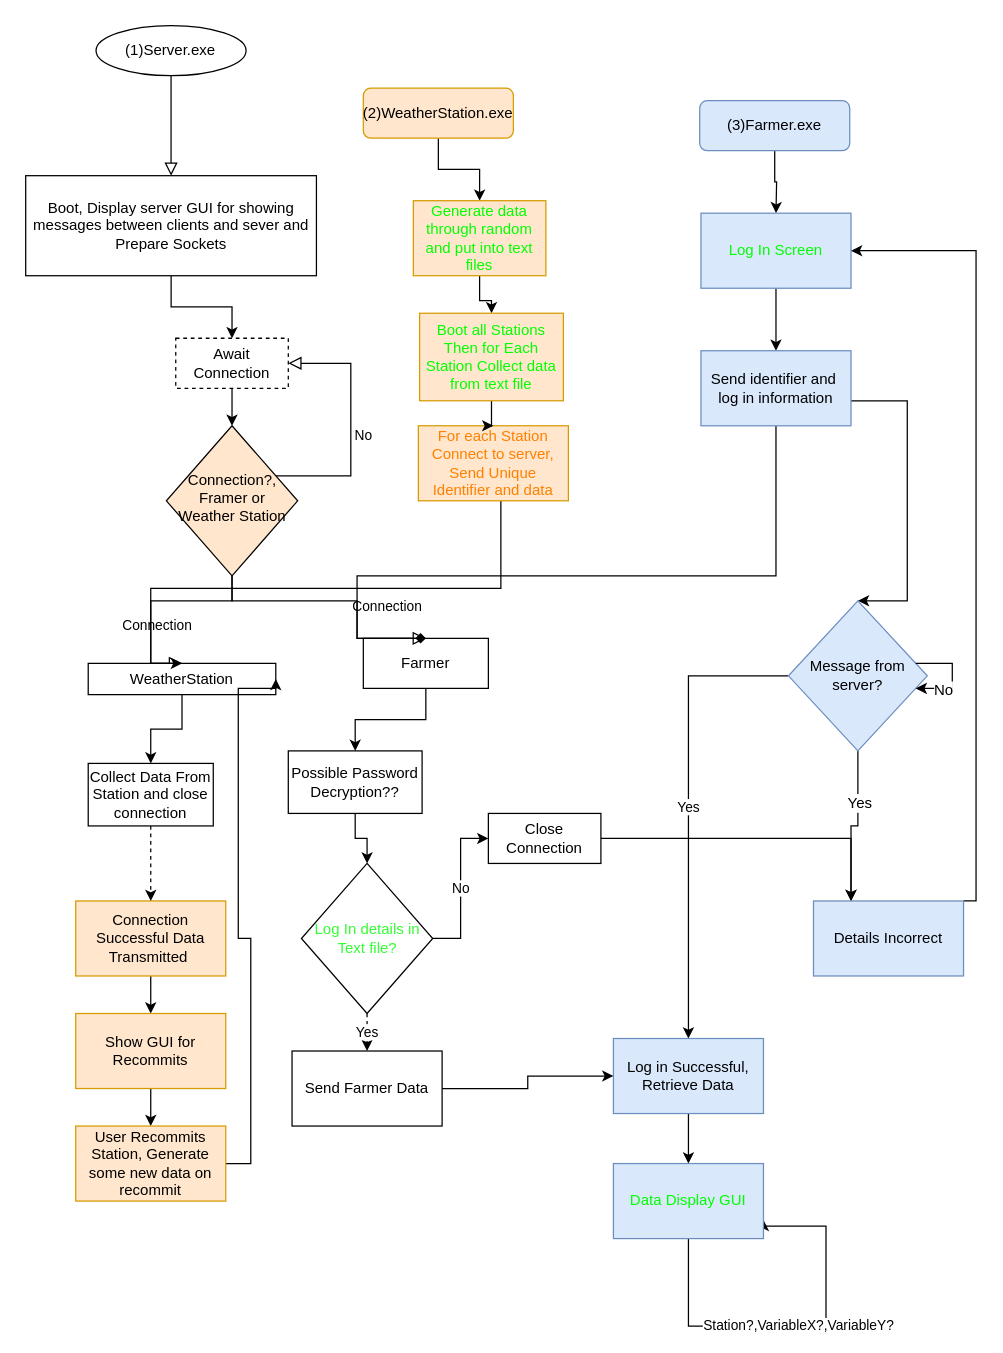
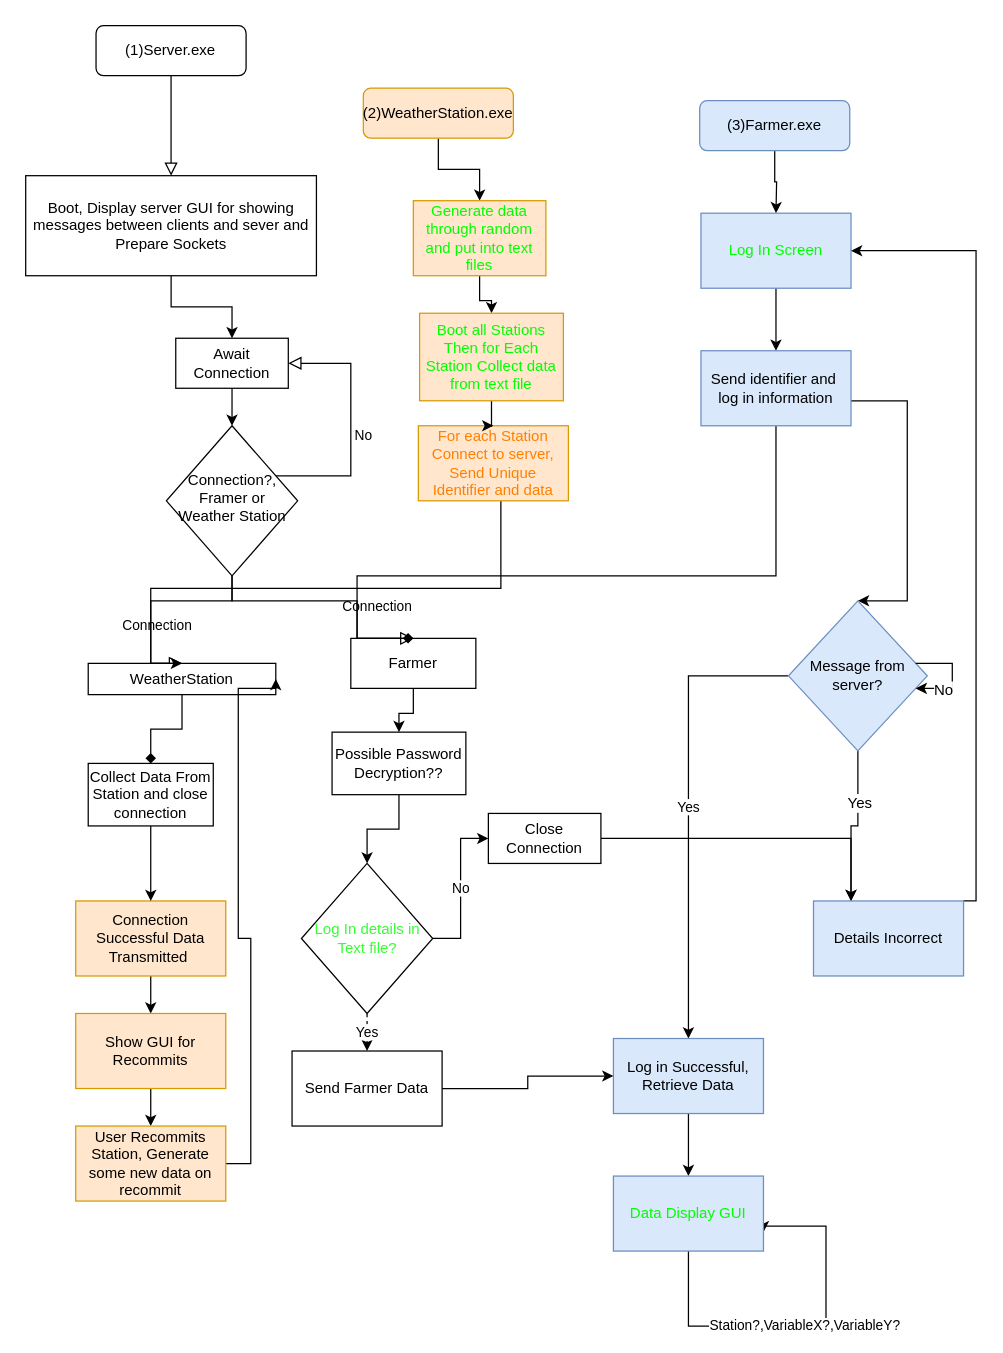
- <mxCell id="3" value="(1)Server.exe" style="ellipse;whiteSpace=wrap;html=1;fontSize=12;glass=0;strokeWidth=1;shadow=0;fontColor=#000000;" vertex="1" parent="1"><mxGeometry x="76.25" y="20" width="120" height="40" as="geometry" /></mxCell>
+ <mxCell id="3" value="(1)Server.exe" style="rounded=1;whiteSpace=wrap;html=1;fontSize=12;glass=0;strokeWidth=1;shadow=0;fontColor=#000000;" vertex="1" parent="1"><mxGeometry x="76.25" y="20" width="120" height="40" as="geometry" /></mxCell>
- <mxCell id="12" value="Await Connection" style="rounded=0;whiteSpace=wrap;html=1;dashed=1;" vertex="1" parent="1"><mxGeometry x="140" y="270" width="90" height="40" as="geometry" /></mxCell>
+ <mxCell id="12" value="Await Connection" style="rounded=0;whiteSpace=wrap;html=1;" vertex="1" parent="1"><mxGeometry x="140" y="270" width="90" height="40" as="geometry" /></mxCell>
- <mxCell id="6" value="Connection?, Framer or Weather Station" style="rhombus;whiteSpace=wrap;html=1;shadow=0;fontFamily=Helvetica;fontSize=12;align=center;strokeWidth=1;spacing=6;spacingTop=-4;fillColor=#ffe6cc;" vertex="1" parent="1"><mxGeometry x="132.5" y="340" width="105" height="120" as="geometry" /></mxCell>
+ <mxCell id="6" value="Connection?, Framer or Weather Station" style="rhombus;whiteSpace=wrap;html=1;shadow=0;fontFamily=Helvetica;fontSize=12;align=center;strokeWidth=1;spacing=6;spacingTop=-4;" vertex="1" parent="1"><mxGeometry x="132.5" y="340" width="105" height="120" as="geometry" /></mxCell>
- <mxCell id="18" value="Farmer" style="rounded=0;whiteSpace=wrap;html=1;" vertex="1" parent="1"><mxGeometry x="290" y="510" width="100" height="40" as="geometry" /></mxCell>
+ <mxCell id="18" value="Farmer" style="rounded=0;whiteSpace=wrap;html=1;" vertex="1" parent="1"><mxGeometry x="280" y="510" width="100" height="40" as="geometry" /></mxCell>
- <mxCell id="15" style="edgeStyle=orthogonalEdgeStyle;rounded=0;orthogonalLoop=1;jettySize=auto;html=1;entryX=0.5;entryY=0;entryDx=0;entryDy=0;" edge="1" parent="1" source="16" target="33"><mxGeometry relative="1" as="geometry" /></mxCell>
+ <mxCell id="15" style="edgeStyle=orthogonalEdgeStyle;rounded=0;orthogonalLoop=1;jettySize=auto;html=1;entryX=0.5;entryY=0;entryDx=0;entryDy=0;endArrow=diamond;" edge="1" parent="1" source="16" target="33"><mxGeometry relative="1" as="geometry" /></mxCell>
- <mxCell id="58" value="Possible Password Decryption??" style="rounded=0;whiteSpace=wrap;html=1;" vertex="1" parent="1"><mxGeometry x="230" y="600" width="107" height="50" as="geometry" /></mxCell>
+ <mxCell id="58" value="Possible Password Decryption??" style="rounded=0;whiteSpace=wrap;html=1;" vertex="1" parent="1"><mxGeometry x="265" y="585" width="107" height="50" as="geometry" /></mxCell>
- <mxCell id="32" style="edgeStyle=orthogonalEdgeStyle;rounded=0;orthogonalLoop=1;jettySize=auto;html=1;entryX=0.5;entryY=0;entryDx=0;entryDy=0;dashed=1;" edge="1" parent="1" source="33" target="31"><mxGeometry relative="1" as="geometry" /></mxCell>
+ <mxCell id="32" style="edgeStyle=orthogonalEdgeStyle;rounded=0;orthogonalLoop=1;jettySize=auto;html=1;entryX=0.5;entryY=0;entryDx=0;entryDy=0;" edge="1" parent="1" source="33" target="31"><mxGeometry relative="1" as="geometry" /></mxCell>
- <mxCell id="51" value="Data Display GUI" style="rounded=0;whiteSpace=wrap;html=1;fillColor=#dae8fc;strokeColor=#6c8ebf;fontColor=#00FF00;" vertex="1" parent="1"><mxGeometry x="490" y="930" width="120" height="60" as="geometry" /></mxCell>
+ <mxCell id="51" value="Data Display GUI" style="rounded=0;whiteSpace=wrap;html=1;fillColor=#dae8fc;strokeColor=#6c8ebf;fontColor=#00FF00;" vertex="1" parent="1"><mxGeometry x="490" y="940" width="120" height="60" as="geometry" /></mxCell>
